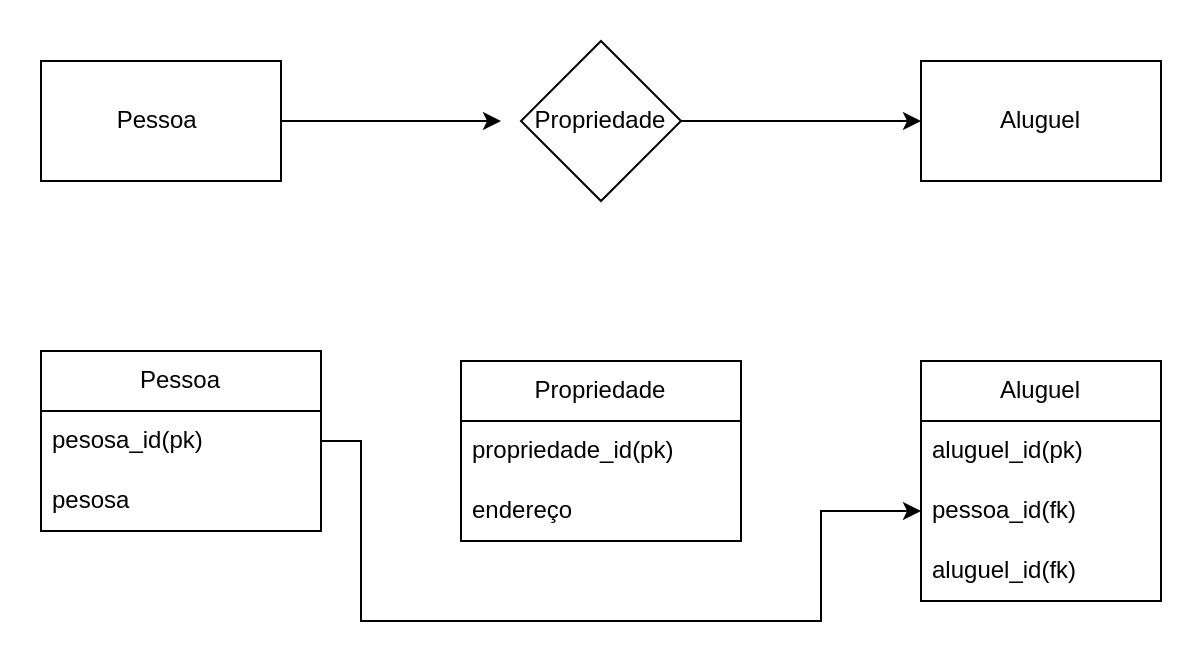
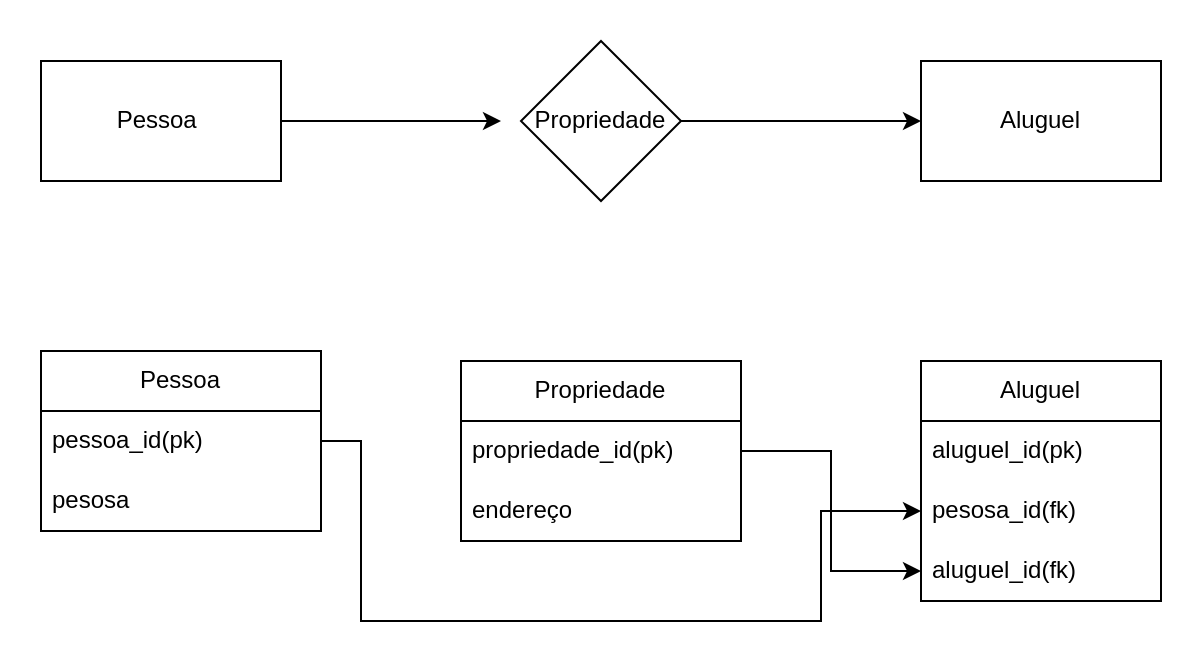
- <mxCell id="8" value="pesosa_id(pk)" style="text;strokeColor=none;fillColor=none;align=left;verticalAlign=middle;spacingLeft=4;spacingRight=4;overflow=hidden;points=[[0,0.5],[1,0.5]];portConstraint=eastwest;rotatable=0;whiteSpace=wrap;html=1;" vertex="1" parent="7"><mxGeometry y="30" width="140" height="30" as="geometry" /></mxCell>
+ <mxCell id="8" value="pessoa_id(pk)" style="text;strokeColor=none;fillColor=none;align=left;verticalAlign=middle;spacingLeft=4;spacingRight=4;overflow=hidden;points=[[0,0.5],[1,0.5]];portConstraint=eastwest;rotatable=0;whiteSpace=wrap;html=1;" vertex="1" parent="7"><mxGeometry y="30" width="140" height="30" as="geometry" /></mxCell>
+ <mxCell id="18" style="edgeStyle=orthogonalEdgeStyle;rounded=0;orthogonalLoop=1;jettySize=auto;html=1;exitX=1;exitY=0.5;exitDx=0;exitDy=0;entryX=0;entryY=0.5;entryDx=0;entryDy=0;" edge="1" parent="1" source="11" target="16"><mxGeometry relative="1" as="geometry" /></mxCell>
- <mxCell id="15" value="pessoa_id(fk)" style="text;strokeColor=none;fillColor=none;align=left;verticalAlign=middle;spacingLeft=4;spacingRight=4;overflow=hidden;points=[[0,0.5],[1,0.5]];portConstraint=eastwest;rotatable=0;whiteSpace=wrap;html=1;" vertex="1" parent="13"><mxGeometry y="60" width="120" height="30" as="geometry" /></mxCell>
+ <mxCell id="15" value="pesosa_id(fk)" style="text;strokeColor=none;fillColor=none;align=left;verticalAlign=middle;spacingLeft=4;spacingRight=4;overflow=hidden;points=[[0,0.5],[1,0.5]];portConstraint=eastwest;rotatable=0;whiteSpace=wrap;html=1;" vertex="1" parent="13"><mxGeometry y="60" width="120" height="30" as="geometry" /></mxCell>
